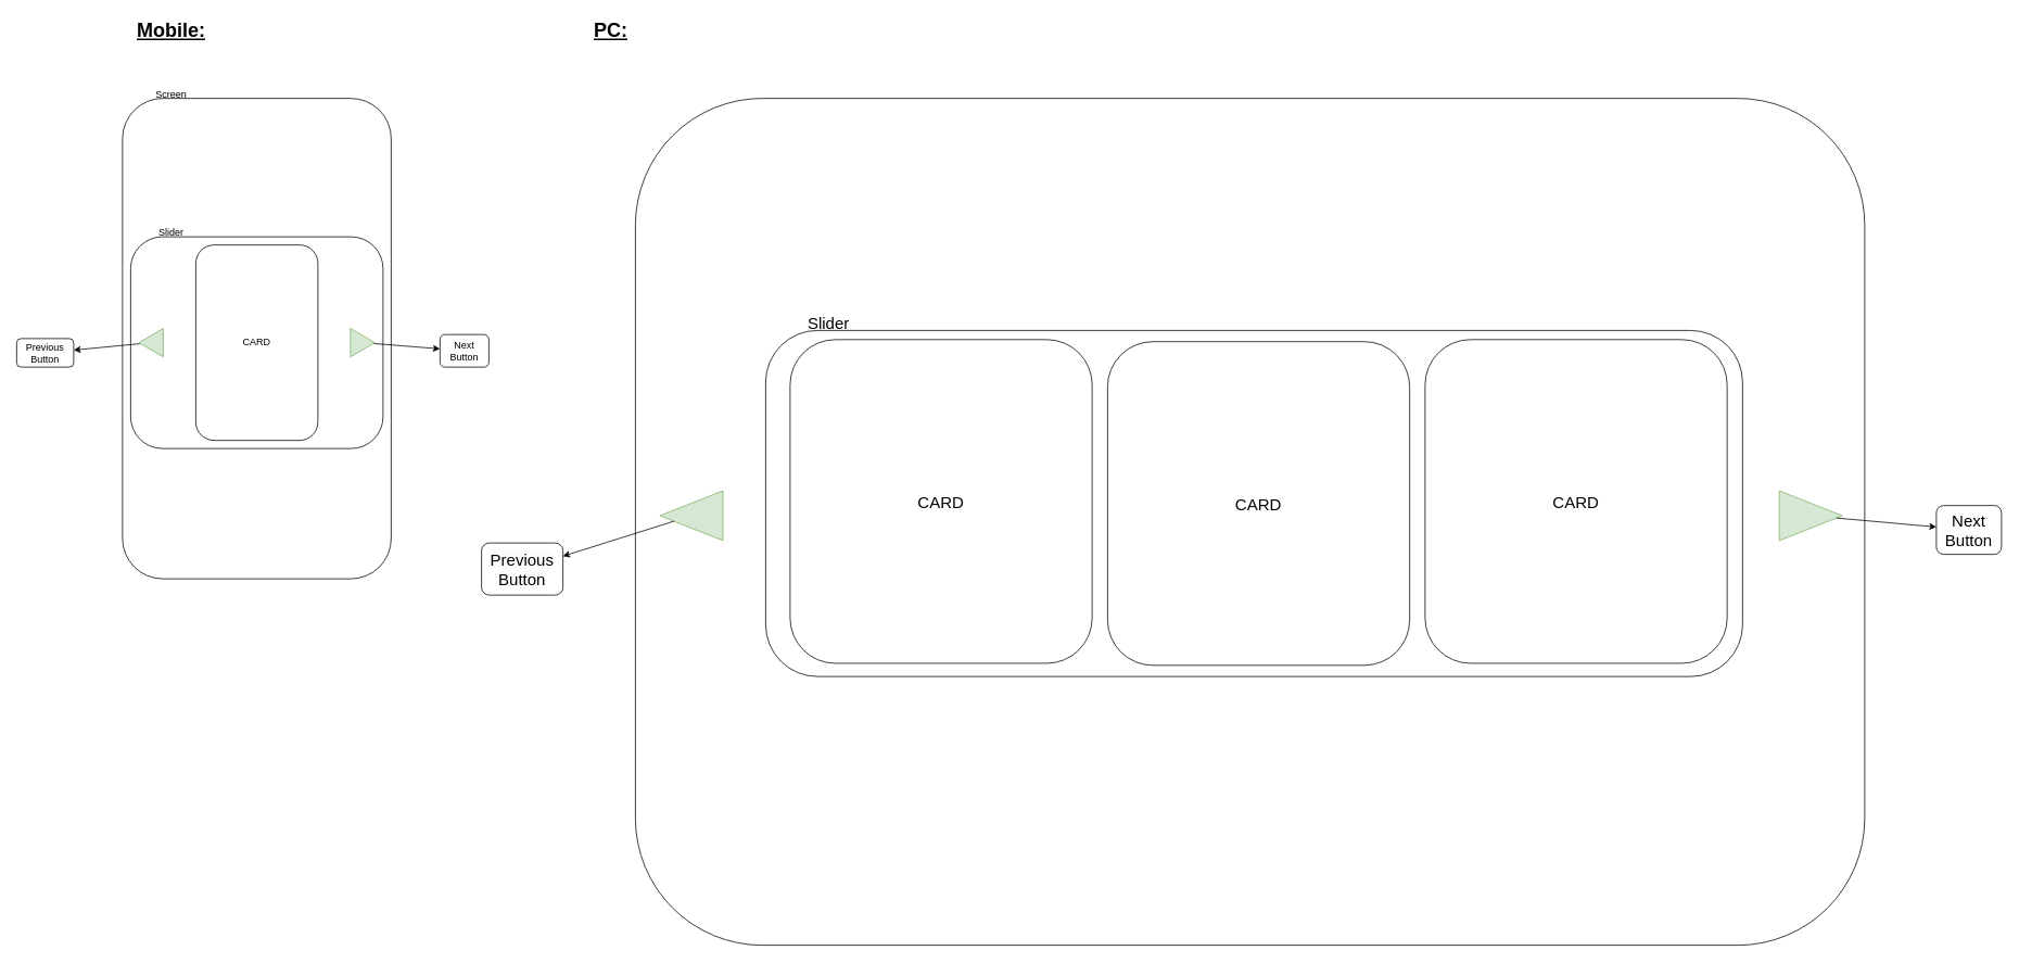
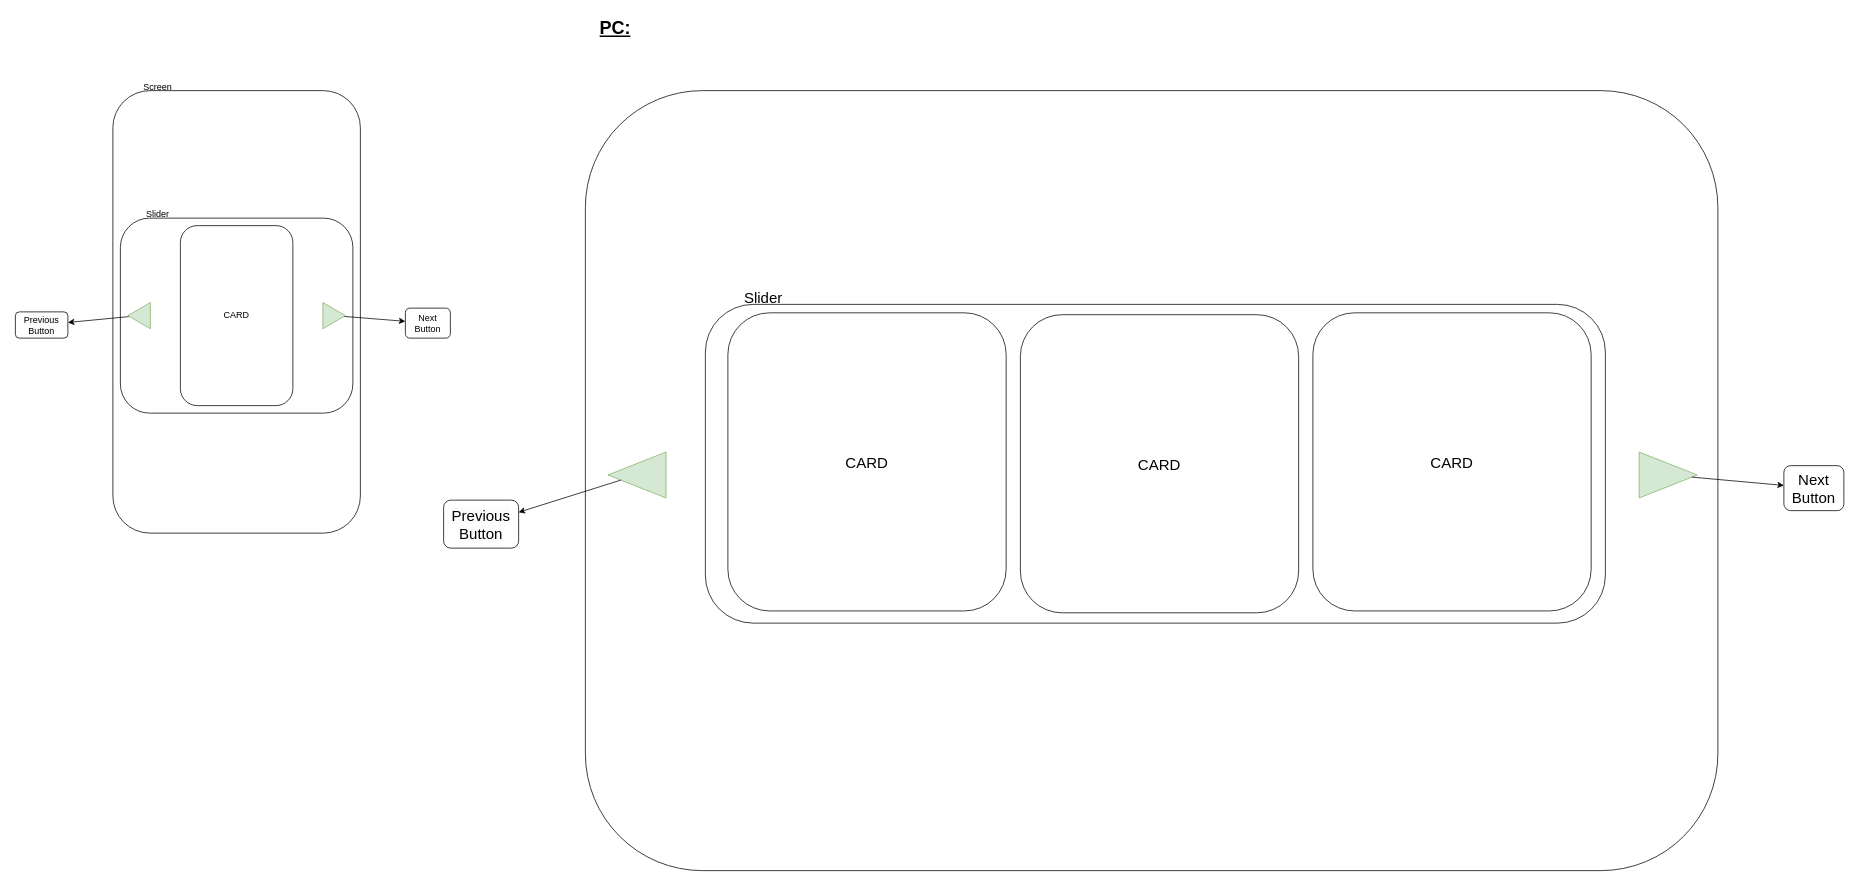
- <mxCell id="4" value="&lt;h1 style=&quot;margin-top: 0px;&quot;&gt;Mobile:&lt;/h1&gt;" style="text;html=1;whiteSpace=wrap;overflow=hidden;rounded=0;align=center;verticalAlign=middle;labelBorderColor=none;fontStyle=4" vertex="1" parent="1"><mxGeometry x="155" y="20" width="110" height="30" as="geometry" /></mxCell>
- <mxCell id="5" value="&lt;h1 style=&quot;margin-top: 0px;&quot;&gt;PC:&lt;/h1&gt;" style="text;html=1;whiteSpace=wrap;overflow=hidden;rounded=0;align=center;verticalAlign=middle;labelBorderColor=none;fontStyle=4" vertex="1" parent="1"><mxGeometry x="720" y="20" width="60" height="30" as="geometry" /></mxCell>
+ <mxCell id="5" value="&lt;h1 style=&quot;margin-top: 0px;&quot;&gt;PC:&lt;/h1&gt;" style="text;html=1;whiteSpace=wrap;overflow=hidden;rounded=0;align=center;verticalAlign=middle;labelBorderColor=none;fontStyle=4" vertex="1" parent="1"><mxGeometry x="790" y="20" width="60" height="30" as="geometry" /></mxCell>
